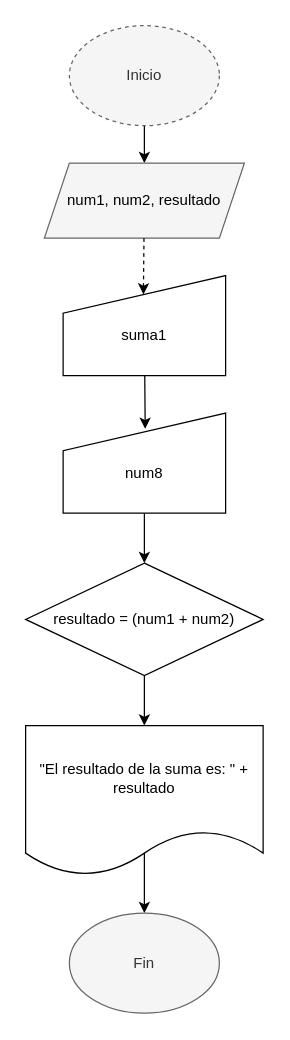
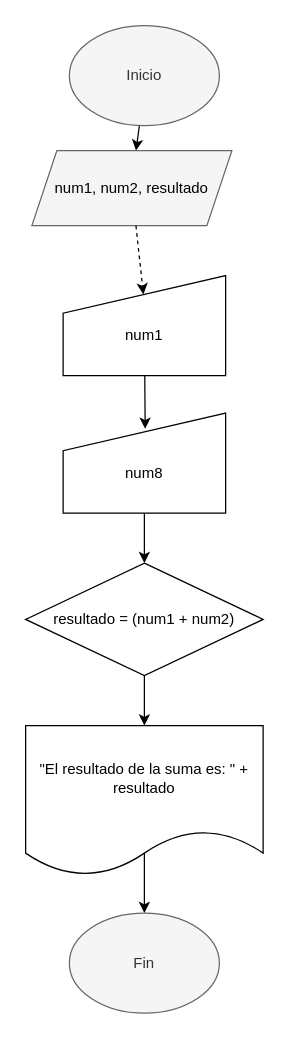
- <mxCell id="3" value="Inicio" style="ellipse;whiteSpace=wrap;html=1;fillColor=light-dark(#F5F5F5,#FFFFFF);fontColor=light-dark(#333333,#000000);strokeColor=#666666;dashed=1;" parent="1" vertex="1"><mxGeometry x="55" y="20" width="120" height="80" as="geometry" /></mxCell>
+ <mxCell id="3" value="Inicio" style="ellipse;whiteSpace=wrap;html=1;fillColor=light-dark(#F5F5F5,#FFFFFF);fontColor=light-dark(#333333,#000000);strokeColor=#666666;" parent="1" vertex="1"><mxGeometry x="55" y="20" width="120" height="80" as="geometry" /></mxCell>
- <mxCell id="4" value="&lt;font style=&quot;color: light-dark(rgb(0, 0, 0), rgb(0, 0, 0));&quot;&gt;num1, num2, resultado&lt;/font&gt;" style="shape=parallelogram;perimeter=parallelogramPerimeter;whiteSpace=wrap;html=1;fixedSize=1;fillColor=light-dark(#F5F5F5,#FFFFFF);strokeColor=#666666;fontColor=light-dark(#333333,#000000);" vertex="1" parent="1"><mxGeometry x="35" y="130" width="160" height="60" as="geometry" /></mxCell>
+ <mxCell id="4" value="&lt;font style=&quot;color: light-dark(rgb(0, 0, 0), rgb(0, 0, 0));&quot;&gt;num1, num2, resultado&lt;/font&gt;" style="shape=parallelogram;perimeter=parallelogramPerimeter;whiteSpace=wrap;html=1;fixedSize=1;fillColor=light-dark(#F5F5F5,#FFFFFF);strokeColor=#666666;fontColor=light-dark(#333333,#000000);" vertex="1" parent="1"><mxGeometry x="25" y="120" width="160" height="60" as="geometry" /></mxCell>
- <mxCell id="5" value="&lt;div&gt;&lt;br&gt;&lt;/div&gt;suma1" style="shape=manualInput;whiteSpace=wrap;html=1;fillColor=light-dark(#FFFFFF,#FFFFFF);fontColor=light-dark(#000000,#000000);" vertex="1" parent="1"><mxGeometry x="50" y="220" width="130" height="80" as="geometry" /></mxCell>
+ <mxCell id="5" value="&lt;div&gt;&lt;br&gt;&lt;/div&gt;num1" style="shape=manualInput;whiteSpace=wrap;html=1;fillColor=light-dark(#FFFFFF,#FFFFFF);fontColor=light-dark(#000000,#000000);" vertex="1" parent="1"><mxGeometry x="50" y="220" width="130" height="80" as="geometry" /></mxCell>
